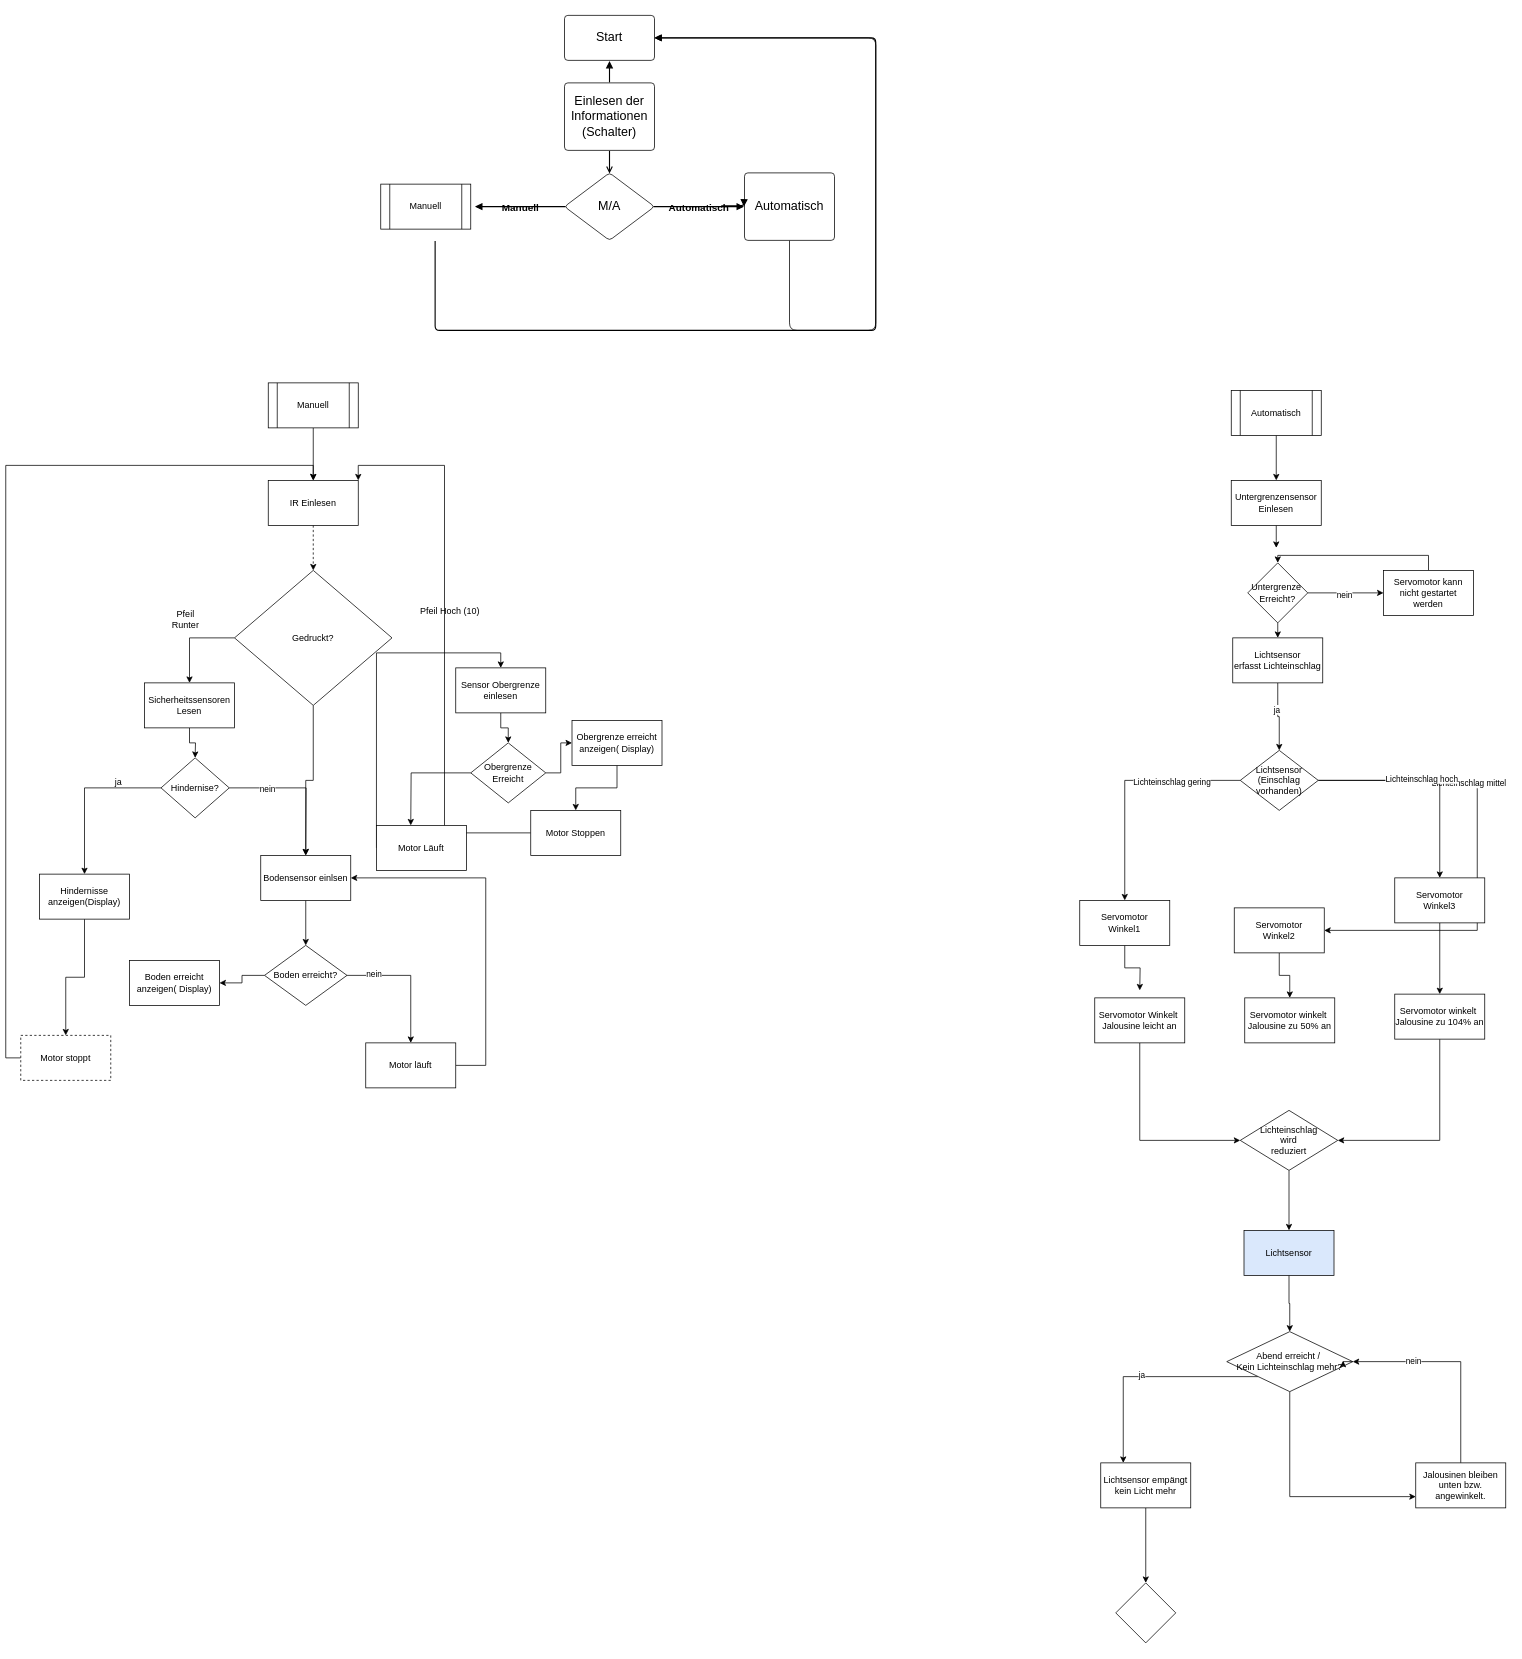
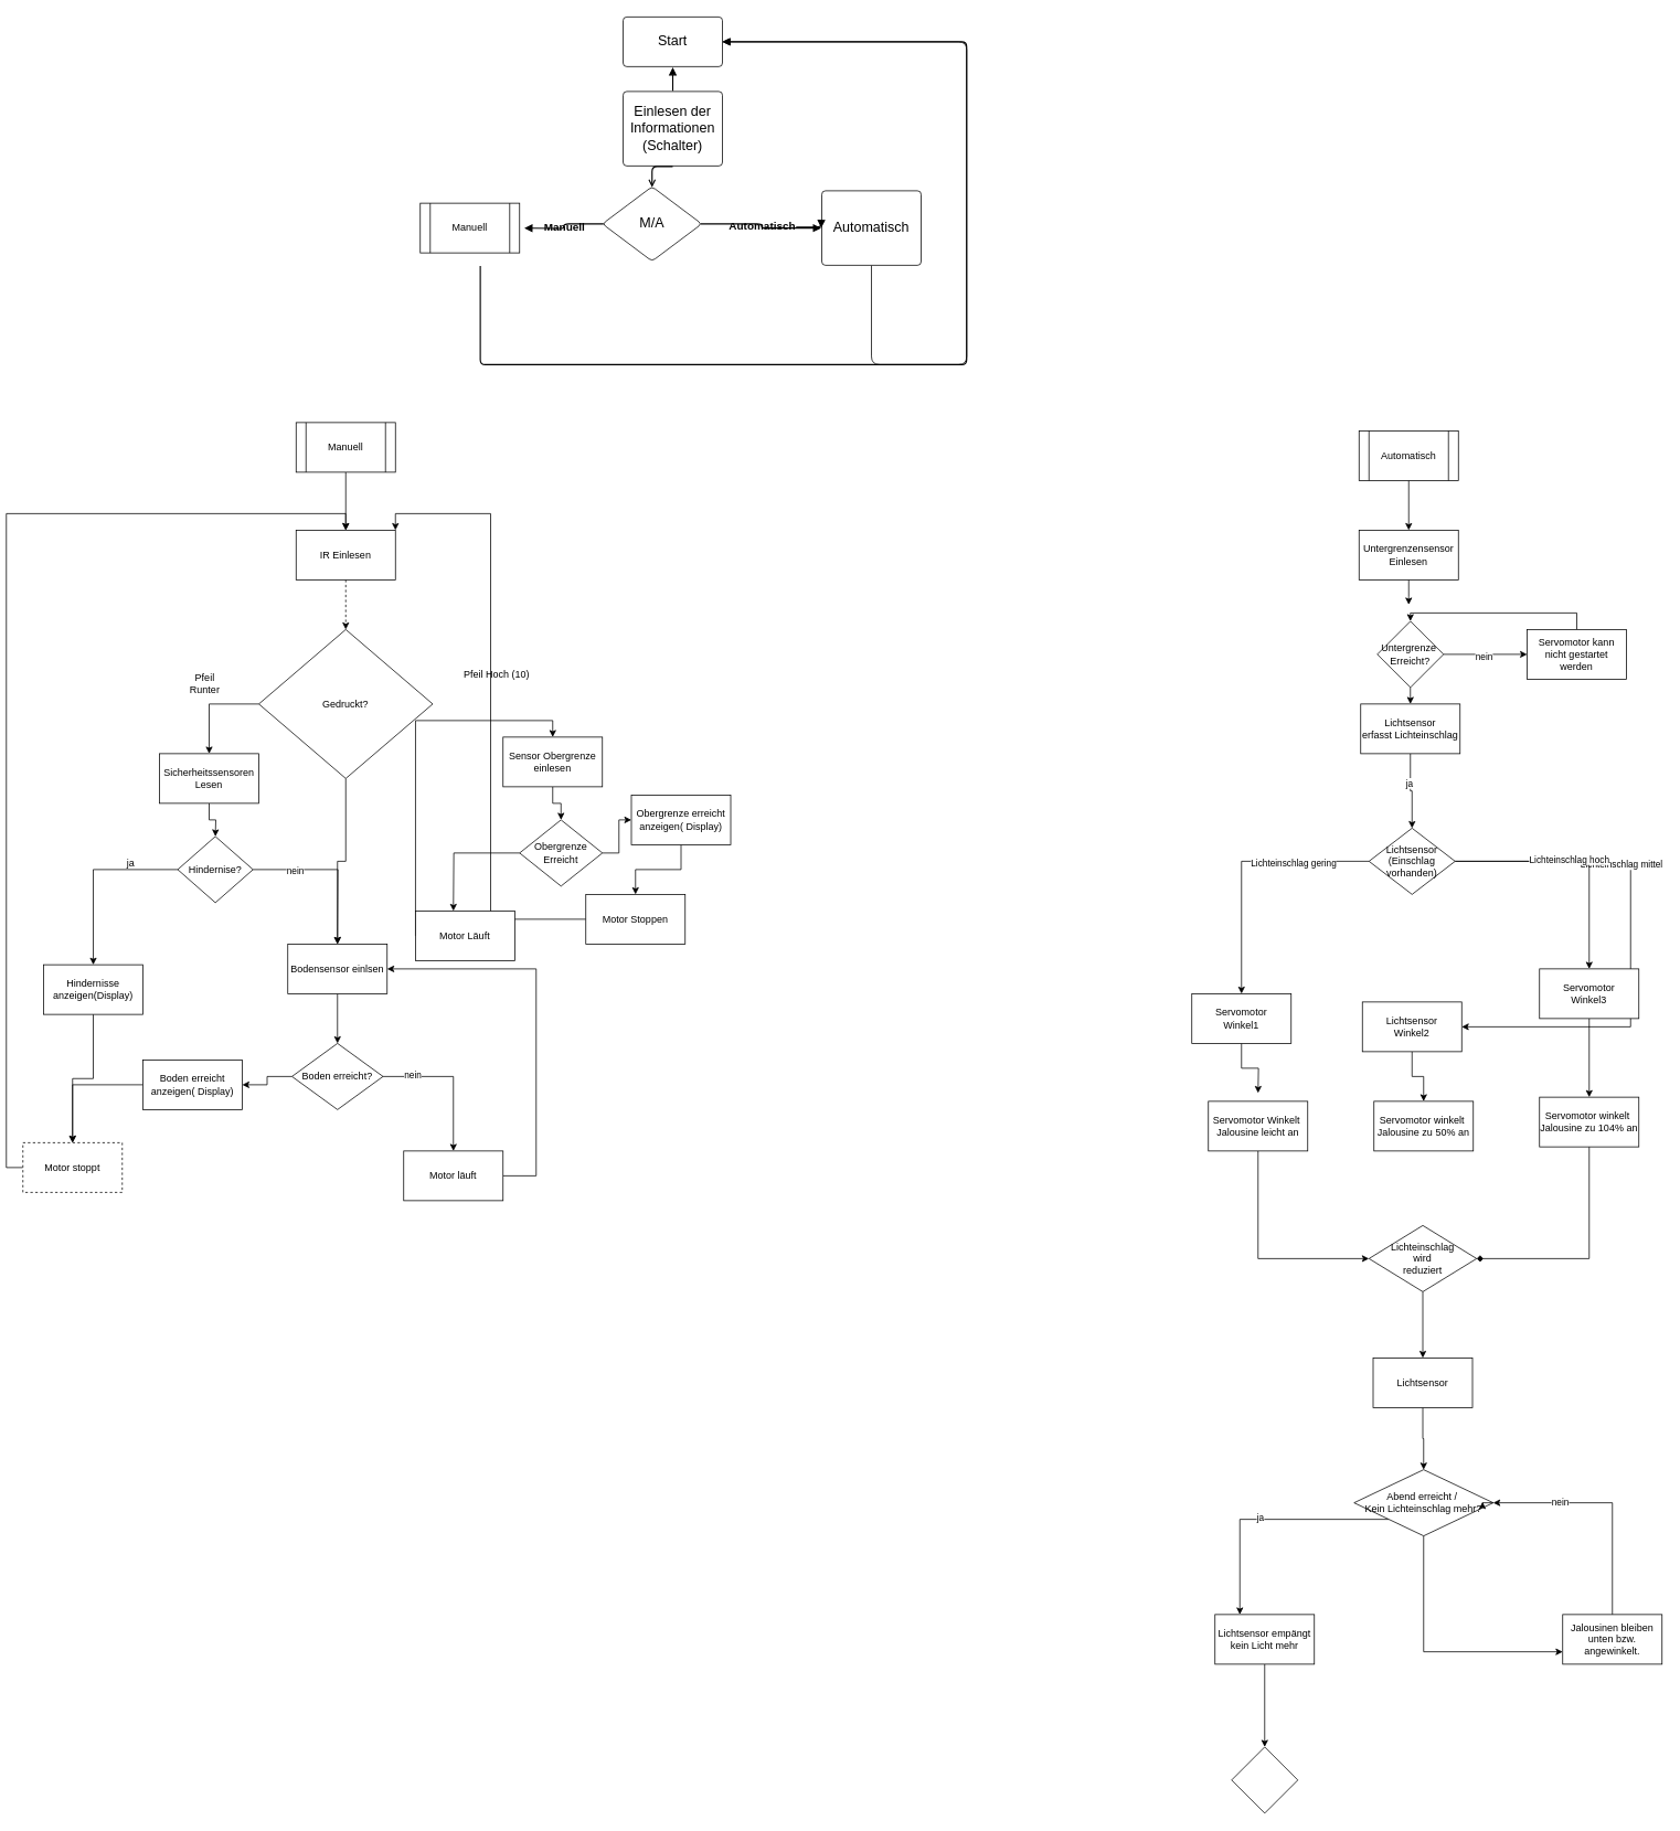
- <mxCell id="7" value="M/A" style="html=1;overflow=block;blockSpacing=1;whiteSpace=wrap;rhombus;fontSize=16.7;align=center;spacing=3.8;rounded=1;absoluteArcSize=1;arcSize=9;strokeWidth=NaN;lucidId=lQkasiM3B.Ii;labelBackgroundColor=none;" parent="1" vertex="1"><mxGeometry x="745" y="230" width="120" height="90" as="geometry" /></mxCell>
+ <mxCell id="7" value="M/A" style="html=1;overflow=block;blockSpacing=1;whiteSpace=wrap;rhombus;fontSize=16.7;align=center;spacing=3.8;rounded=1;absoluteArcSize=1;arcSize=9;strokeWidth=NaN;lucidId=lQkasiM3B.Ii;labelBackgroundColor=none;" parent="1" vertex="1"><mxGeometry x="720" y="225" width="120" height="90" as="geometry" /></mxCell>
- <mxCell id="72" value="Servomotor&lt;div&gt;Winkel2&lt;/div&gt;" style="rounded=0;whiteSpace=wrap;html=1;" vertex="1" parent="1"><mxGeometry x="1638" y="1210" width="120" height="60" as="geometry" /></mxCell>
+ <mxCell id="72" value="Lichtsensor&lt;div&gt;Winkel2&lt;/div&gt;" style="rounded=0;whiteSpace=wrap;html=1;" vertex="1" parent="1"><mxGeometry x="1638" y="1210" width="120" height="60" as="geometry" /></mxCell>
+ <mxCell id="53" style="edgeStyle=orthogonalEdgeStyle;rounded=0;orthogonalLoop=1;jettySize=auto;html=1;entryX=0.5;entryY=0;entryDx=0;entryDy=0;" parent="1" source="54" target="41" edge="1"><mxGeometry relative="1" as="geometry" /></mxCell>
- <mxCell id="78" style="edgeStyle=orthogonalEdgeStyle;rounded=0;orthogonalLoop=1;jettySize=auto;html=1;exitX=0.5;exitY=1;exitDx=0;exitDy=0;entryX=1;entryY=0.5;entryDx=0;entryDy=0;" edge="1" parent="1" source="79" target="88"><mxGeometry relative="1" as="geometry" /></mxCell>
+ <mxCell id="78" style="edgeStyle=orthogonalEdgeStyle;rounded=0;orthogonalLoop=1;jettySize=auto;html=1;exitX=0.5;exitY=1;exitDx=0;exitDy=0;entryX=1;entryY=0.5;entryDx=0;entryDy=0;endArrow=diamond;" edge="1" parent="1" source="79" target="88"><mxGeometry relative="1" as="geometry" /></mxCell>
- <mxCell id="103" value="Lichtsensor" style="rounded=0;whiteSpace=wrap;html=1;fillColor=#dae8fc;" vertex="1" parent="1"><mxGeometry x="1651" y="1640" width="120" height="60" as="geometry" /></mxCell>
+ <mxCell id="103" value="Lichtsensor" style="rounded=0;whiteSpace=wrap;html=1;" vertex="1" parent="1"><mxGeometry x="1651" y="1640" width="120" height="60" as="geometry" /></mxCell>
